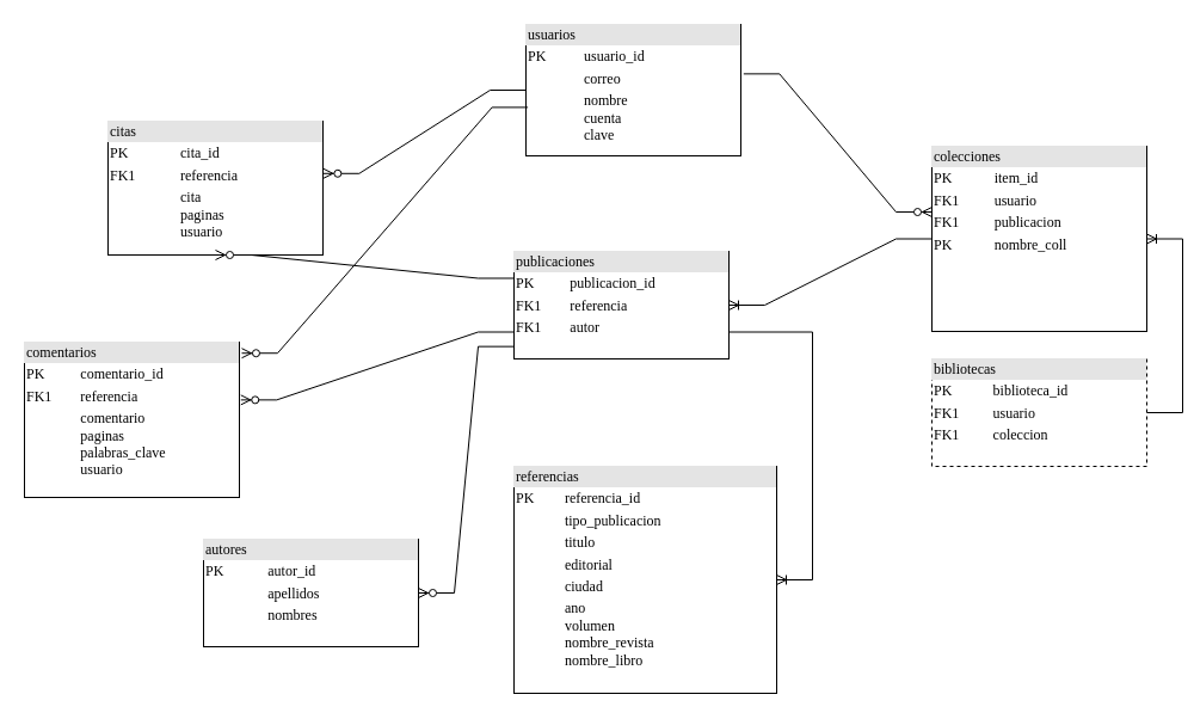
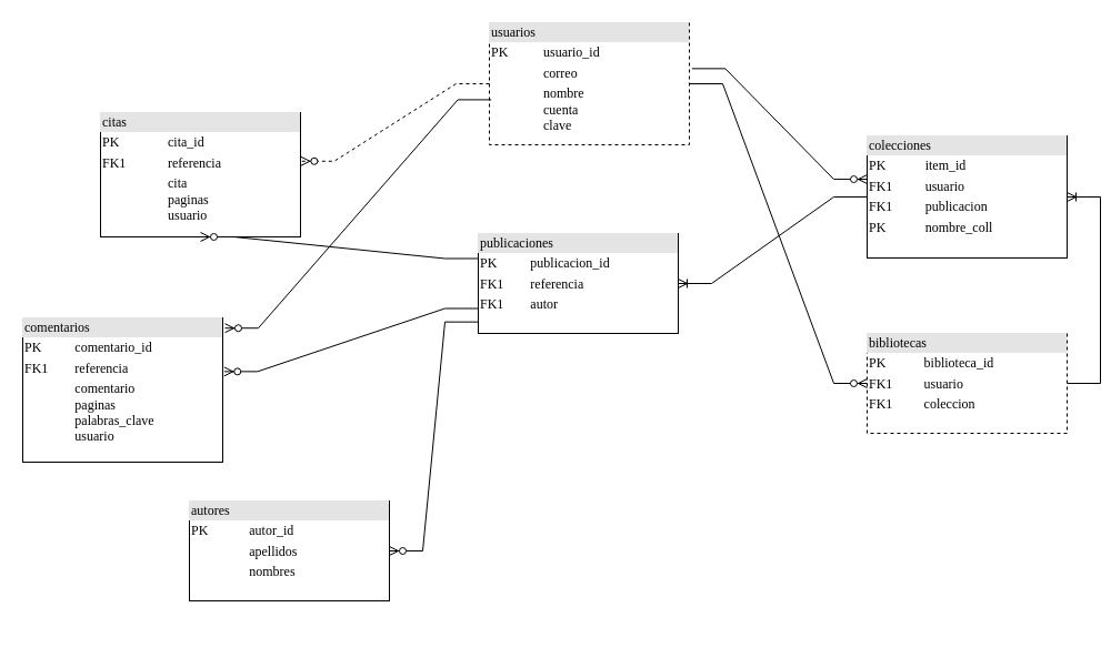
- <mxCell id="4" value="&lt;div style=&quot;box-sizing:border-box;width:100%;background:#e4e4e4;padding:2px;&quot;&gt;usuarios&lt;/div&gt;&lt;table style=&quot;width:100%;font-size:1em;&quot; cellpadding=&quot;2&quot; cellspacing=&quot;0&quot;&gt;&lt;tbody&gt;&lt;tr&gt;&lt;td&gt;PK&lt;/td&gt;&lt;td&gt;usuario_id&lt;/td&gt;&lt;/tr&gt;&lt;tr&gt;&lt;td&gt;&lt;br&gt;&lt;/td&gt;&lt;td&gt;correo&lt;/td&gt;&lt;/tr&gt;&lt;tr&gt;&lt;td&gt;&lt;/td&gt;&lt;td&gt;nombre&lt;br&gt;cuenta&lt;br&gt;clave&lt;/td&gt;&lt;/tr&gt;&lt;/tbody&gt;&lt;/table&gt;" style="verticalAlign=top;align=left;overflow=fill;html=1;rounded=0;shadow=0;comic=0;labelBackgroundColor=none;strokeWidth=1;fontFamily=Verdana;fontSize=12" parent="1" vertex="1"><mxGeometry x="440" y="20" width="180" height="110" as="geometry" /></mxCell>
+ <mxCell id="4" value="&lt;div style=&quot;box-sizing:border-box;width:100%;background:#e4e4e4;padding:2px;&quot;&gt;usuarios&lt;/div&gt;&lt;table style=&quot;width:100%;font-size:1em;&quot; cellpadding=&quot;2&quot; cellspacing=&quot;0&quot;&gt;&lt;tbody&gt;&lt;tr&gt;&lt;td&gt;PK&lt;/td&gt;&lt;td&gt;usuario_id&lt;/td&gt;&lt;/tr&gt;&lt;tr&gt;&lt;td&gt;&lt;br&gt;&lt;/td&gt;&lt;td&gt;correo&lt;/td&gt;&lt;/tr&gt;&lt;tr&gt;&lt;td&gt;&lt;/td&gt;&lt;td&gt;nombre&lt;br&gt;cuenta&lt;br&gt;clave&lt;/td&gt;&lt;/tr&gt;&lt;/tbody&gt;&lt;/table&gt;" style="verticalAlign=top;align=left;overflow=fill;html=1;rounded=0;shadow=0;comic=0;labelBackgroundColor=none;strokeWidth=1;fontFamily=Verdana;fontSize=12;dashed=1;" parent="1" vertex="1"><mxGeometry x="440" y="20" width="180" height="110" as="geometry" /></mxCell>
- <mxCell id="11" value="" style="edgeStyle=entityRelationEdgeStyle;fontSize=12;html=1;endArrow=ERzeroToMany;endFill=1;rounded=0;exitX=0;exitY=0.5;exitDx=0;exitDy=0;entryX=1.002;entryY=0.391;entryDx=0;entryDy=0;entryPerimeter=0;" edge="1" parent="1" source="4" target="2"><mxGeometry width="100" height="100" relative="1" as="geometry"><mxPoint x="450" y="331" as="sourcePoint" /><mxPoint x="550" y="231" as="targetPoint" /></mxGeometry></mxCell>
+ <mxCell id="11" value="" style="edgeStyle=entityRelationEdgeStyle;fontSize=12;html=1;endArrow=ERzeroToMany;endFill=1;rounded=0;exitX=0;exitY=0.5;exitDx=0;exitDy=0;entryX=1.002;entryY=0.391;entryDx=0;entryDy=0;entryPerimeter=0;dashed=1;" edge="1" parent="1" source="4" target="2"><mxGeometry width="100" height="100" relative="1" as="geometry"><mxPoint x="450" y="331" as="sourcePoint" /><mxPoint x="550" y="231" as="targetPoint" /></mxGeometry></mxCell>
- <mxCell id="5" value="&lt;div style=&quot;box-sizing: border-box ; width: 100% ; background: #e4e4e4 ; padding: 2px&quot;&gt;colecciones&lt;/div&gt;&lt;table style=&quot;width: 100% ; font-size: 1em&quot; cellpadding=&quot;2&quot; cellspacing=&quot;0&quot;&gt;&lt;tbody&gt;&lt;tr&gt;&lt;td&gt;PK&lt;/td&gt;&lt;td&gt;item_id&lt;/td&gt;&lt;/tr&gt;&lt;tr&gt;&lt;td&gt;FK1&lt;/td&gt;&lt;td&gt;usuario&lt;/td&gt;&lt;/tr&gt;&lt;tr&gt;&lt;td&gt;FK1&lt;/td&gt;&lt;td&gt;publicacion&lt;/td&gt;&lt;/tr&gt;&lt;tr&gt;&lt;td&gt;PK&lt;/td&gt;&lt;td&gt;nombre_coll&lt;/td&gt;&lt;/tr&gt;&lt;tr&gt;&lt;td&gt;&lt;/td&gt;&lt;td&gt;&lt;br&gt;&lt;/td&gt;&lt;/tr&gt;&lt;/tbody&gt;&lt;/table&gt;" style="verticalAlign=top;align=left;overflow=fill;html=1;rounded=0;shadow=0;comic=0;labelBackgroundColor=none;strokeWidth=1;fontFamily=Verdana;fontSize=12" parent="1" vertex="1"><mxGeometry x="780" y="122" width="180" height="155" as="geometry" /></mxCell>
+ <mxCell id="5" value="&lt;div style=&quot;box-sizing: border-box ; width: 100% ; background: #e4e4e4 ; padding: 2px&quot;&gt;colecciones&lt;/div&gt;&lt;table style=&quot;width: 100% ; font-size: 1em&quot; cellpadding=&quot;2&quot; cellspacing=&quot;0&quot;&gt;&lt;tbody&gt;&lt;tr&gt;&lt;td&gt;PK&lt;/td&gt;&lt;td&gt;item_id&lt;/td&gt;&lt;/tr&gt;&lt;tr&gt;&lt;td&gt;FK1&lt;/td&gt;&lt;td&gt;usuario&lt;/td&gt;&lt;/tr&gt;&lt;tr&gt;&lt;td&gt;FK1&lt;/td&gt;&lt;td&gt;publicacion&lt;/td&gt;&lt;/tr&gt;&lt;tr&gt;&lt;td&gt;PK&lt;/td&gt;&lt;td&gt;nombre_coll&lt;/td&gt;&lt;/tr&gt;&lt;tr&gt;&lt;td&gt;&lt;/td&gt;&lt;td&gt;&lt;br&gt;&lt;/td&gt;&lt;/tr&gt;&lt;/tbody&gt;&lt;/table&gt;" style="verticalAlign=top;align=left;overflow=fill;html=1;rounded=0;shadow=0;comic=0;labelBackgroundColor=none;strokeWidth=1;fontFamily=Verdana;fontSize=12" parent="1" vertex="1"><mxGeometry x="780" y="122" width="180" height="110" as="geometry" /></mxCell>
+ <mxCell id="13" value="" style="edgeStyle=entityRelationEdgeStyle;fontSize=12;html=1;endArrow=ERzeroToMany;endFill=1;rounded=0;exitX=1;exitY=0.5;exitDx=0;exitDy=0;entryX=0;entryY=0.5;entryDx=0;entryDy=0;" edge="1" parent="1" source="4" target="7"><mxGeometry width="100" height="100" relative="1" as="geometry"><mxPoint x="600" y="181" as="sourcePoint" /><mxPoint x="700" y="81" as="targetPoint" /></mxGeometry></mxCell>
- <mxCell id="19" value="" style="edgeStyle=entityRelationEdgeStyle;fontSize=12;html=1;endArrow=ERoneToMany;rounded=0;exitX=1;exitY=0.75;exitDx=0;exitDy=0;" edge="1" parent="1" source="6" target="3"><mxGeometry width="100" height="100" relative="1" as="geometry"><mxPoint x="470" y="321" as="sourcePoint" /><mxPoint x="570" y="221" as="targetPoint" /></mxGeometry></mxCell>
- <mxCell id="3" value="&lt;div style=&quot;box-sizing: border-box ; width: 100% ; background: #e4e4e4 ; padding: 2px&quot;&gt;referencias&lt;/div&gt;&lt;table style=&quot;width: 100% ; font-size: 1em&quot; cellpadding=&quot;2&quot; cellspacing=&quot;0&quot;&gt;&lt;tbody&gt;&lt;tr&gt;&lt;td&gt;PK&lt;/td&gt;&lt;td&gt;referencia_id&lt;/td&gt;&lt;/tr&gt;&lt;tr&gt;&lt;td&gt;&lt;br&gt;&lt;/td&gt;&lt;td&gt;tipo_publicacion&lt;/td&gt;&lt;/tr&gt;&lt;tr&gt;&lt;td&gt;&lt;/td&gt;&lt;td&gt;titulo&lt;/td&gt;&lt;/tr&gt;&lt;tr&gt;&lt;td&gt;&lt;br&gt;&lt;/td&gt;&lt;td&gt;editorial&lt;/td&gt;&lt;/tr&gt;&lt;tr&gt;&lt;td&gt;&lt;br&gt;&lt;/td&gt;&lt;td&gt;ciudad&lt;/td&gt;&lt;/tr&gt;&lt;tr&gt;&lt;td&gt;&lt;br&gt;&lt;/td&gt;&lt;td&gt;ano&lt;br&gt;volumen&lt;br&gt;nombre_revista&lt;br&gt;nombre_libro&lt;/td&gt;&lt;/tr&gt;&lt;/tbody&gt;&lt;/table&gt;" style="verticalAlign=top;align=left;overflow=fill;html=1;rounded=0;shadow=0;comic=0;labelBackgroundColor=none;strokeWidth=1;fontFamily=Verdana;fontSize=12" parent="1" vertex="1"><mxGeometry x="430" y="390" width="220" height="190" as="geometry" /></mxCell>
